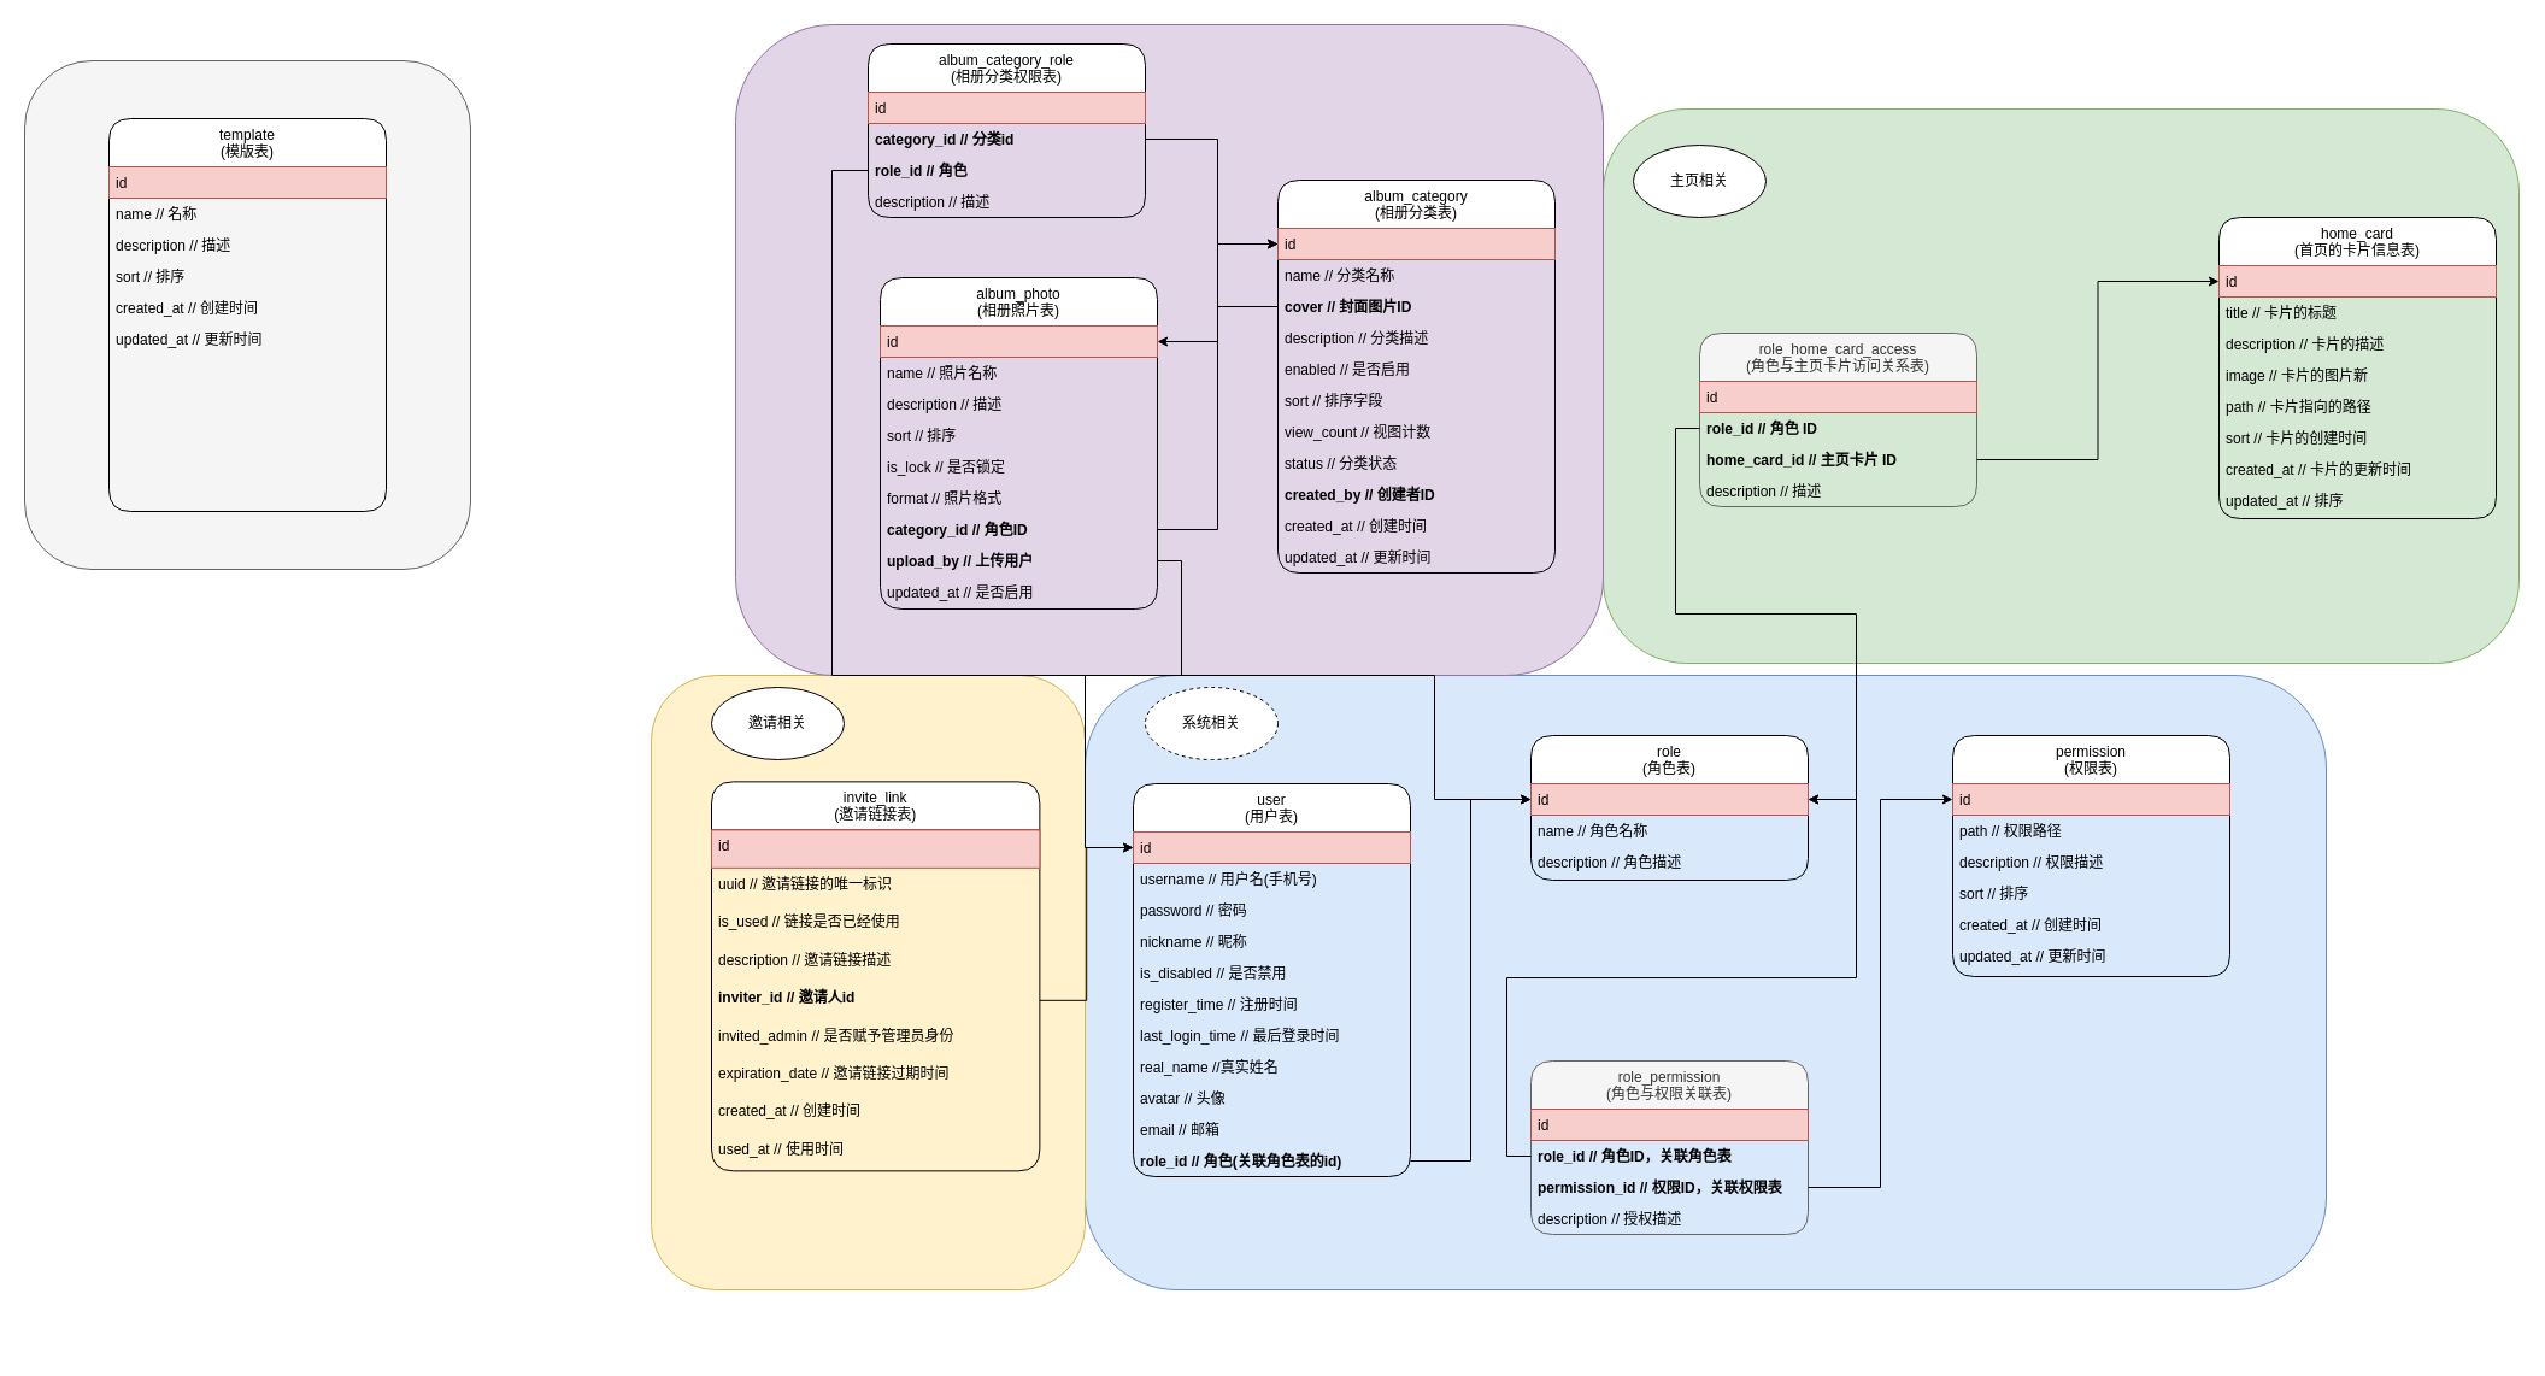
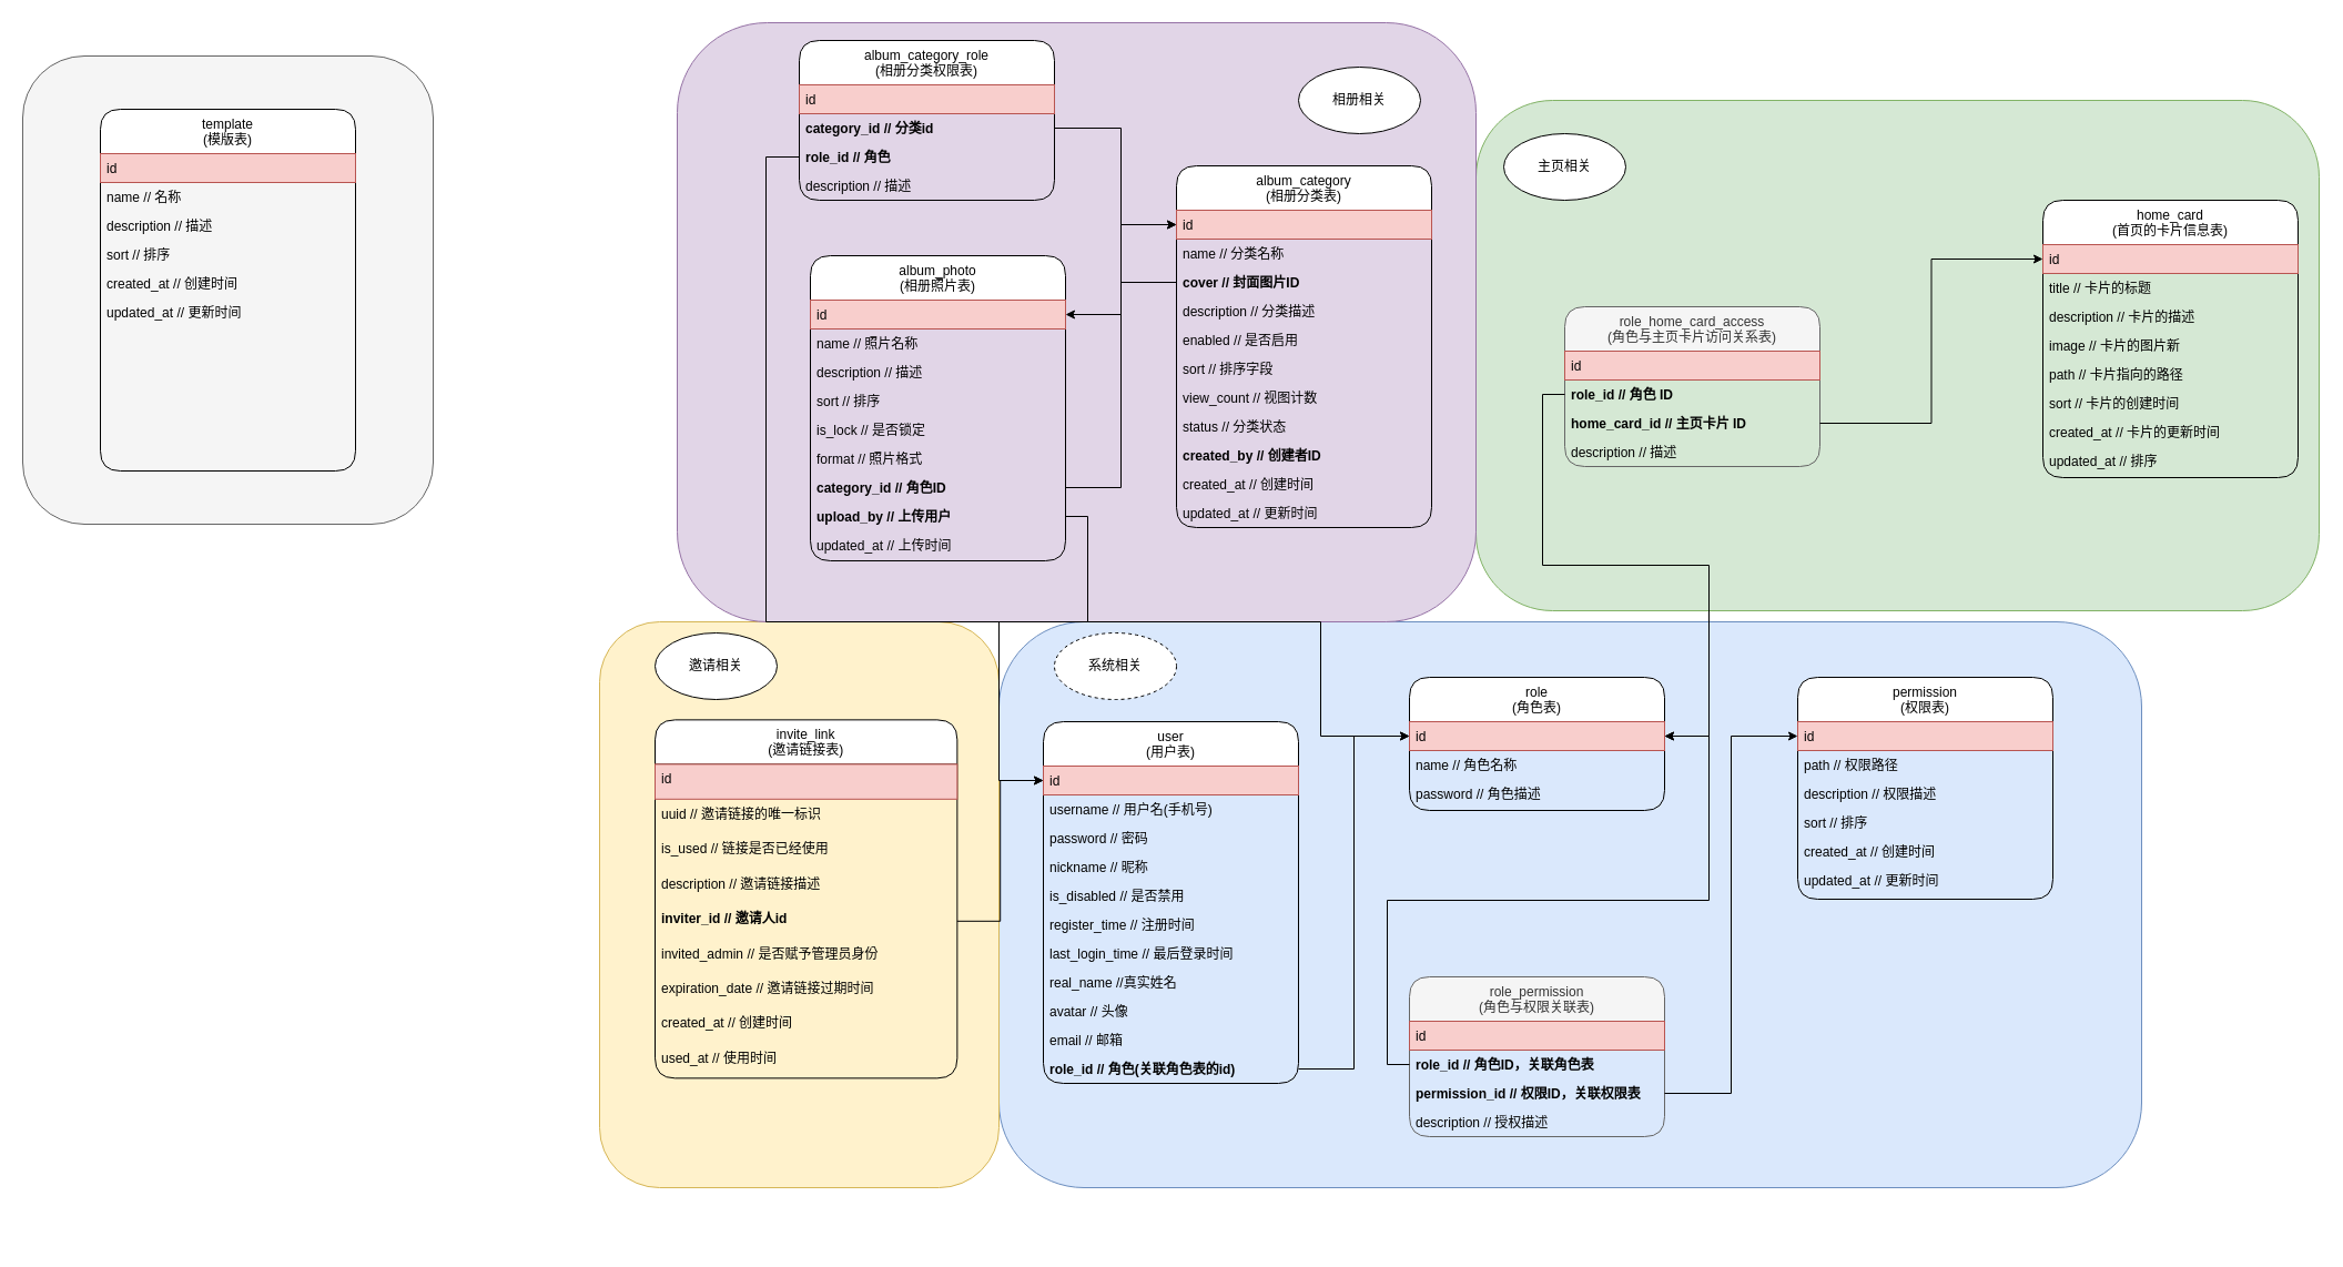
+ <mxCell id="76" value="相册相关" style="ellipse;whiteSpace=wrap;html=1;" parent="1" vertex="1"><mxGeometry x="1170" y="60" width="110" height="60" as="geometry" /></mxCell>
- <mxCell id="99" value="updated_at // 是否启用" style="text;align=left;verticalAlign=top;spacingLeft=4;spacingRight=4;overflow=hidden;rotatable=1;points=[[0,0.5],[1,0.5]];portConstraint=eastwest;fontSize=12;movable=1;resizable=1;deletable=1;editable=1;locked=0;connectable=1;" parent="90" vertex="1"><mxGeometry y="248" width="230" height="26" as="geometry" /></mxCell>
+ <mxCell id="99" value="updated_at // 上传时间" style="text;align=left;verticalAlign=top;spacingLeft=4;spacingRight=4;overflow=hidden;rotatable=1;points=[[0,0.5],[1,0.5]];portConstraint=eastwest;fontSize=12;movable=1;resizable=1;deletable=1;editable=1;locked=0;connectable=1;" parent="90" vertex="1"><mxGeometry y="248" width="230" height="26" as="geometry" /></mxCell>
- <mxCell id="19" value="description // 角色描述" style="text;align=left;verticalAlign=top;spacingLeft=4;spacingRight=4;overflow=hidden;rotatable=1;points=[[0,0.5],[1,0.5]];portConstraint=eastwest;fontSize=12;fontStyle=0;movable=1;resizable=1;deletable=1;editable=1;locked=0;connectable=1;rounded=0;shadow=0;glass=0;" parent="16" vertex="1"><mxGeometry y="92" width="230" height="26" as="geometry" /></mxCell>
+ <mxCell id="19" value="password // 角色描述" style="text;align=left;verticalAlign=top;spacingLeft=4;spacingRight=4;overflow=hidden;rotatable=1;points=[[0,0.5],[1,0.5]];portConstraint=eastwest;fontSize=12;fontStyle=0;movable=1;resizable=1;deletable=1;editable=1;locked=0;connectable=1;rounded=0;shadow=0;glass=0;" parent="16" vertex="1"><mxGeometry y="92" width="230" height="26" as="geometry" /></mxCell>
